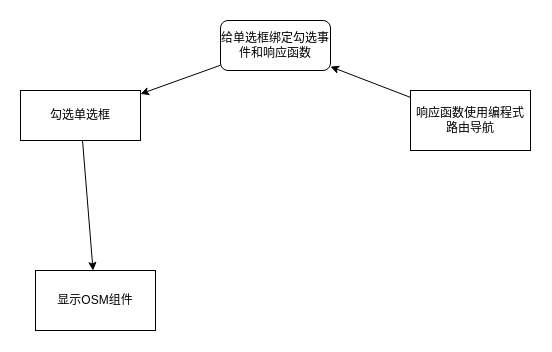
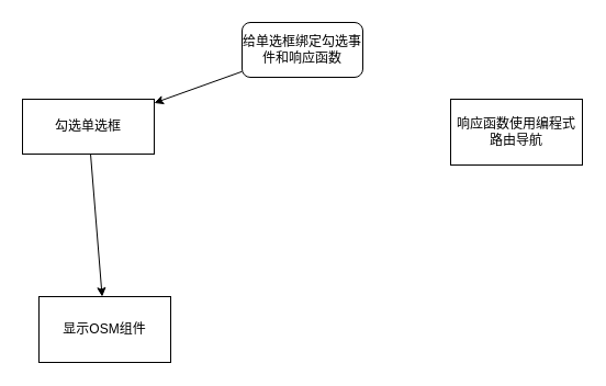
- <mxCell id="7" style="edgeStyle=none;html=1;" edge="1" parent="1" source="8" target="6"><mxGeometry relative="1" as="geometry" /></mxCell>
